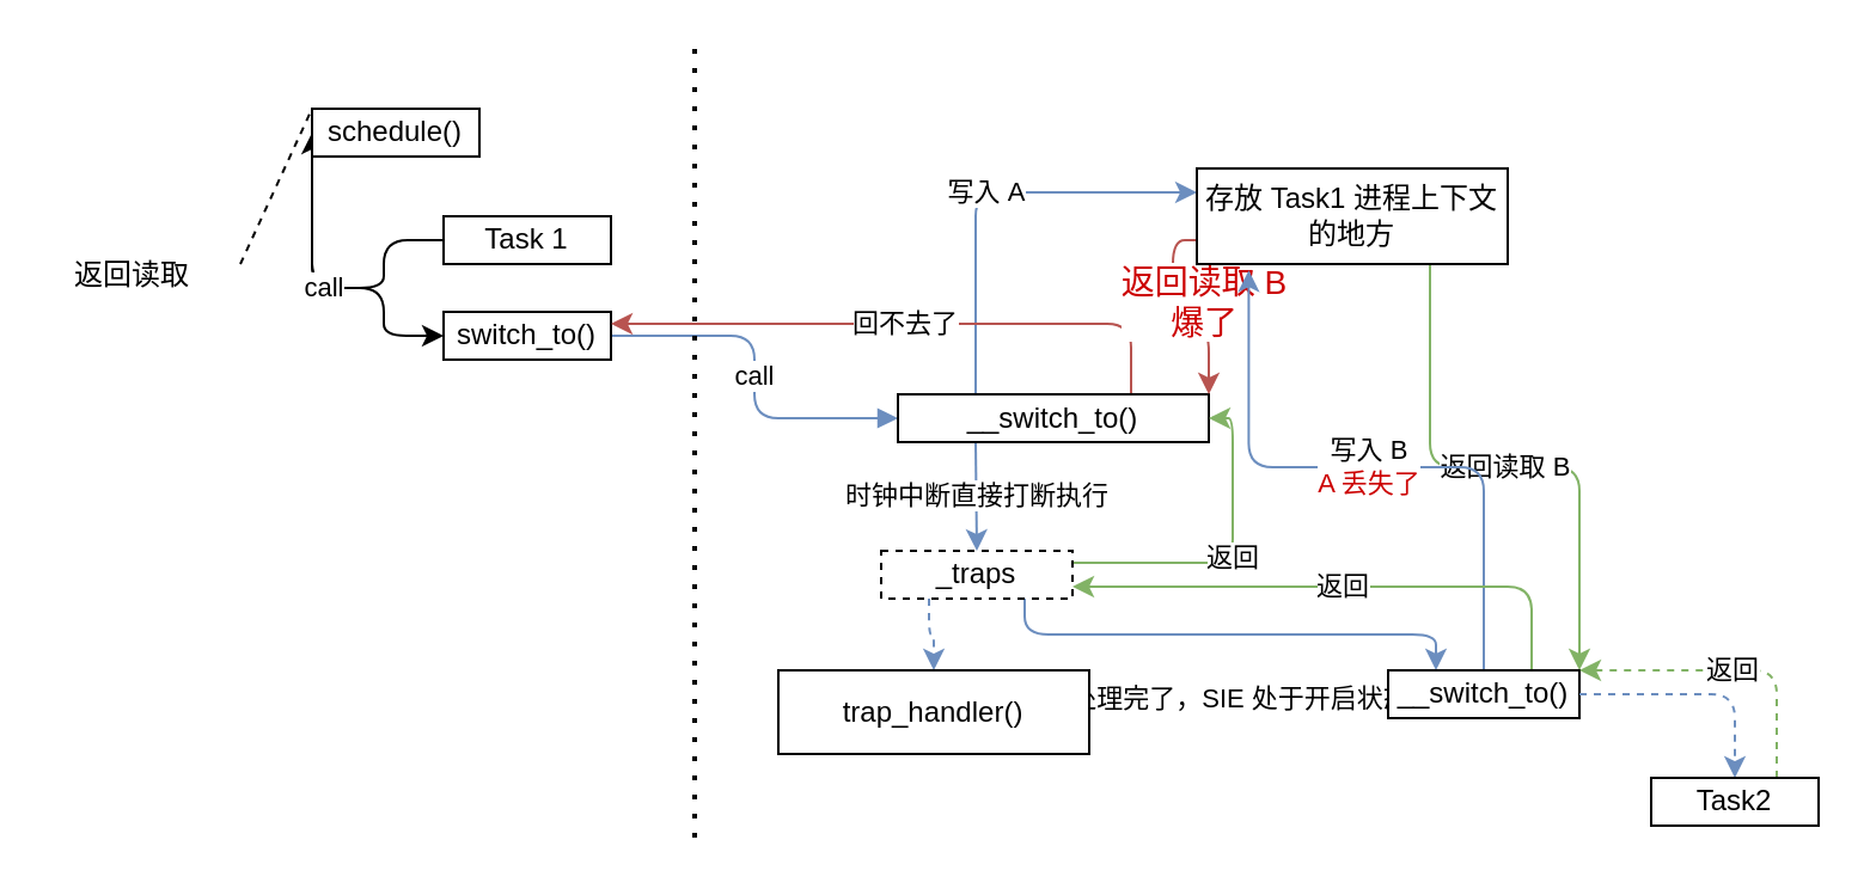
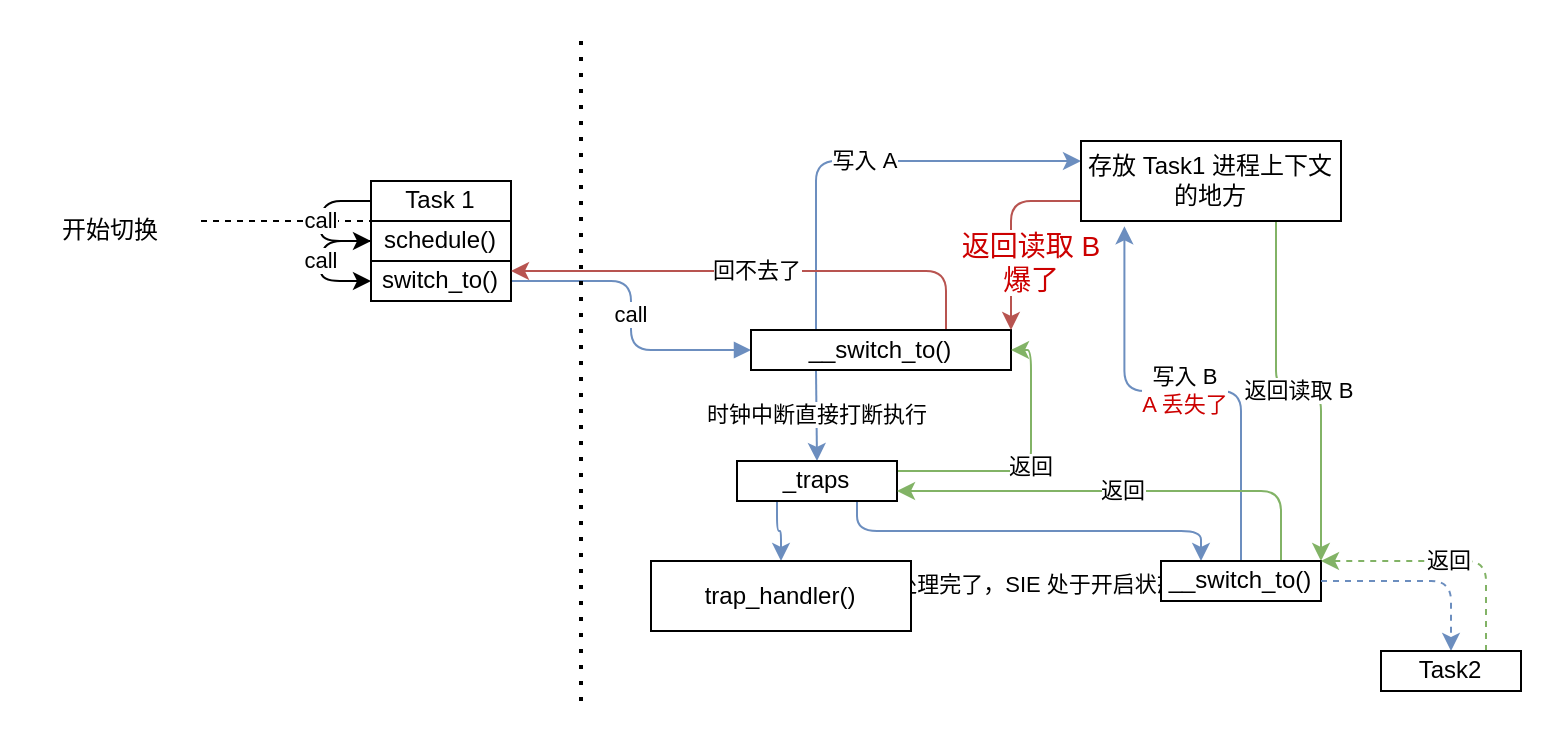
- <mxCell id="6" value="schedule()" style="rounded=0;whiteSpace=wrap;html=1;" parent="1" vertex="1"><mxGeometry x="130" y="45" width="70" height="20" as="geometry" /></mxCell>
+ <mxCell id="6" value="schedule()" style="rounded=0;whiteSpace=wrap;html=1;" parent="1" vertex="1"><mxGeometry x="185" y="110" width="70" height="20" as="geometry" /></mxCell>
- <mxCell id="21" value="存放 Task1 进程上下文的地方" style="rounded=0;whiteSpace=wrap;html=1;" vertex="1" parent="1"><mxGeometry x="500" y="70" width="130" height="40" as="geometry" /></mxCell>
+ <mxCell id="21" value="存放 Task1 进程上下文的地方" style="rounded=0;whiteSpace=wrap;html=1;" vertex="1" parent="1"><mxGeometry x="540" y="70" width="130" height="40" as="geometry" /></mxCell>
- <mxCell id="9" value="返回读取" style="text;html=1;align=center;verticalAlign=middle;whiteSpace=wrap;rounded=0;" parent="1" vertex="1"><mxGeometry x="20" y="100" width="70" height="30" as="geometry" /></mxCell>
+ <mxCell id="9" value="开始切换" style="text;html=1;align=center;verticalAlign=middle;whiteSpace=wrap;rounded=0;" parent="1" vertex="1"><mxGeometry x="20" y="100" width="70" height="30" as="geometry" /></mxCell>
- <mxCell id="18" value="_traps" style="rounded=0;whiteSpace=wrap;html=1;dashed=1;" vertex="1" parent="1"><mxGeometry x="368" y="230" width="80" height="20" as="geometry" /></mxCell>
+ <mxCell id="18" value="_traps" style="rounded=0;whiteSpace=wrap;html=1;" vertex="1" parent="1"><mxGeometry x="368" y="230" width="80" height="20" as="geometry" /></mxCell>
- <mxCell id="15" style="edgeStyle=orthogonalEdgeStyle;html=1;entryX=0.5;entryY=0;entryDx=0;entryDy=0;exitX=0.25;exitY=1;exitDx=0;exitDy=0;fillColor=#dae8fc;strokeColor=#6c8ebf;dashed=1;" edge="1" parent="1" source="18" target="23"><mxGeometry relative="1" as="geometry" /></mxCell>
+ <mxCell id="15" style="edgeStyle=orthogonalEdgeStyle;html=1;entryX=0.5;entryY=0;entryDx=0;entryDy=0;exitX=0.25;exitY=1;exitDx=0;exitDy=0;fillColor=#dae8fc;strokeColor=#6c8ebf;" edge="1" parent="1" source="18" target="23"><mxGeometry relative="1" as="geometry" /></mxCell>
